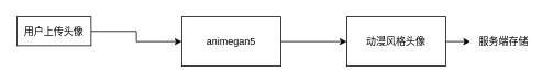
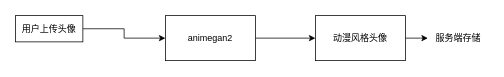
- <mxCell id="5" value="animegan5" style="rounded=0;whiteSpace=wrap;html=1;" vertex="1" parent="1"><mxGeometry x="220" y="20" width="120" height="60" as="geometry" /></mxCell>
+ <mxCell id="5" value="animegan2" style="rounded=0;whiteSpace=wrap;html=1;" vertex="1" parent="1"><mxGeometry x="220" y="20" width="120" height="60" as="geometry" /></mxCell>
